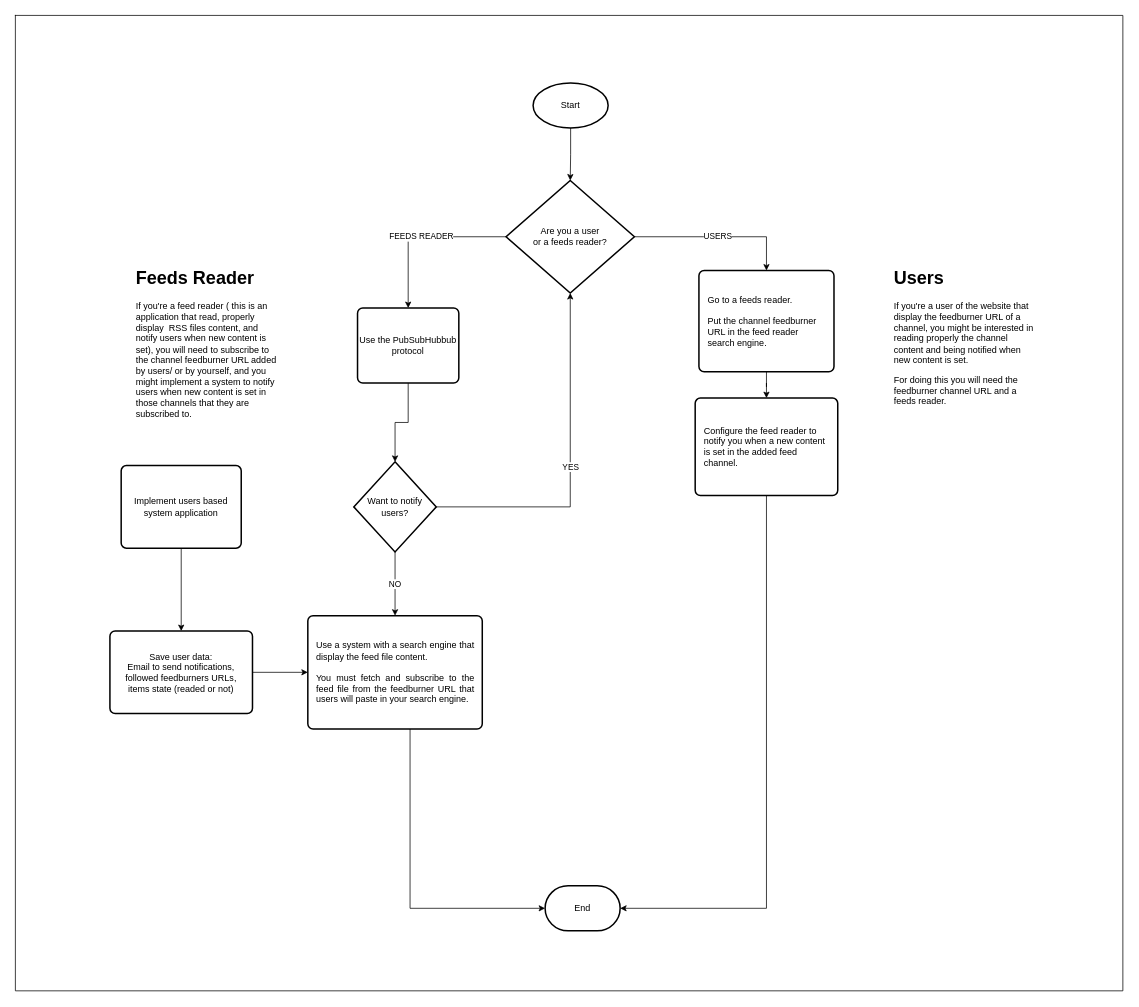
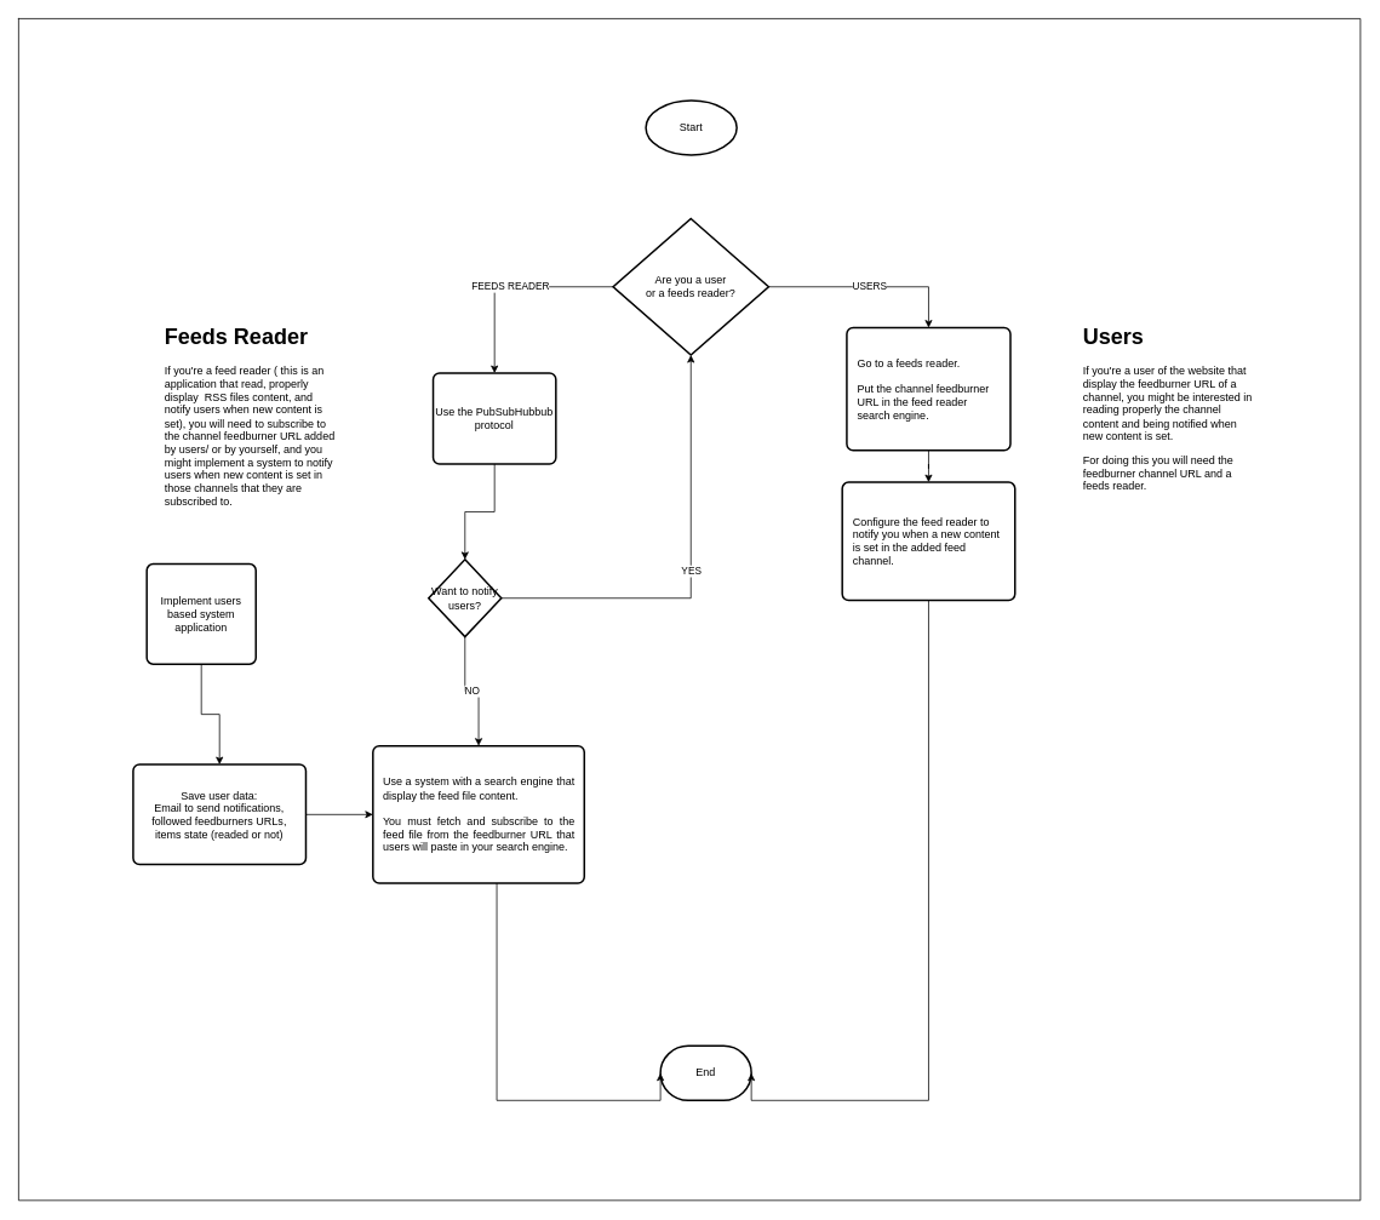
- <mxCell id="5" style="edgeStyle=orthogonalEdgeStyle;rounded=0;orthogonalLoop=1;jettySize=auto;html=1;entryX=0.5;entryY=0;entryDx=0;entryDy=0;entryPerimeter=0;" edge="1" parent="1" source="6" target="10"><mxGeometry relative="1" as="geometry" /></mxCell>
- <mxCell id="20" value="Implement users based system application" style="rounded=1;whiteSpace=wrap;html=1;absoluteArcSize=1;arcSize=14;strokeWidth=2;" parent="1" vertex="1"><mxGeometry x="161" y="620" width="160" height="110" as="geometry" /></mxCell>
+ <mxCell id="20" value="Implement users based system application" style="rounded=1;whiteSpace=wrap;html=1;absoluteArcSize=1;arcSize=14;strokeWidth=2;" parent="1" vertex="1"><mxGeometry x="161" y="620" width="120" height="110" as="geometry" /></mxCell>
- <mxCell id="23" value="Want to notify users?" style="strokeWidth=2;html=1;shape=mxgraph.flowchart.decision;whiteSpace=wrap;" parent="1" vertex="1"><mxGeometry x="471" y="615" width="110" height="120" as="geometry" /></mxCell>
+ <mxCell id="23" value="Want to notify users?" style="strokeWidth=2;html=1;shape=mxgraph.flowchart.decision;whiteSpace=wrap;" parent="1" vertex="1"><mxGeometry x="471" y="615" width="80" height="85" as="geometry" /></mxCell>
- <mxCell id="7" value="End" style="strokeWidth=2;html=1;shape=mxgraph.flowchart.terminator;whiteSpace=wrap;" parent="1" vertex="1"><mxGeometry x="726" y="1180" width="100" height="60" as="geometry" /></mxCell>
+ <mxCell id="7" value="End" style="strokeWidth=2;html=1;shape=mxgraph.flowchart.terminator;whiteSpace=wrap;" parent="1" vertex="1"><mxGeometry x="726" y="1150" width="100" height="60" as="geometry" /></mxCell>
